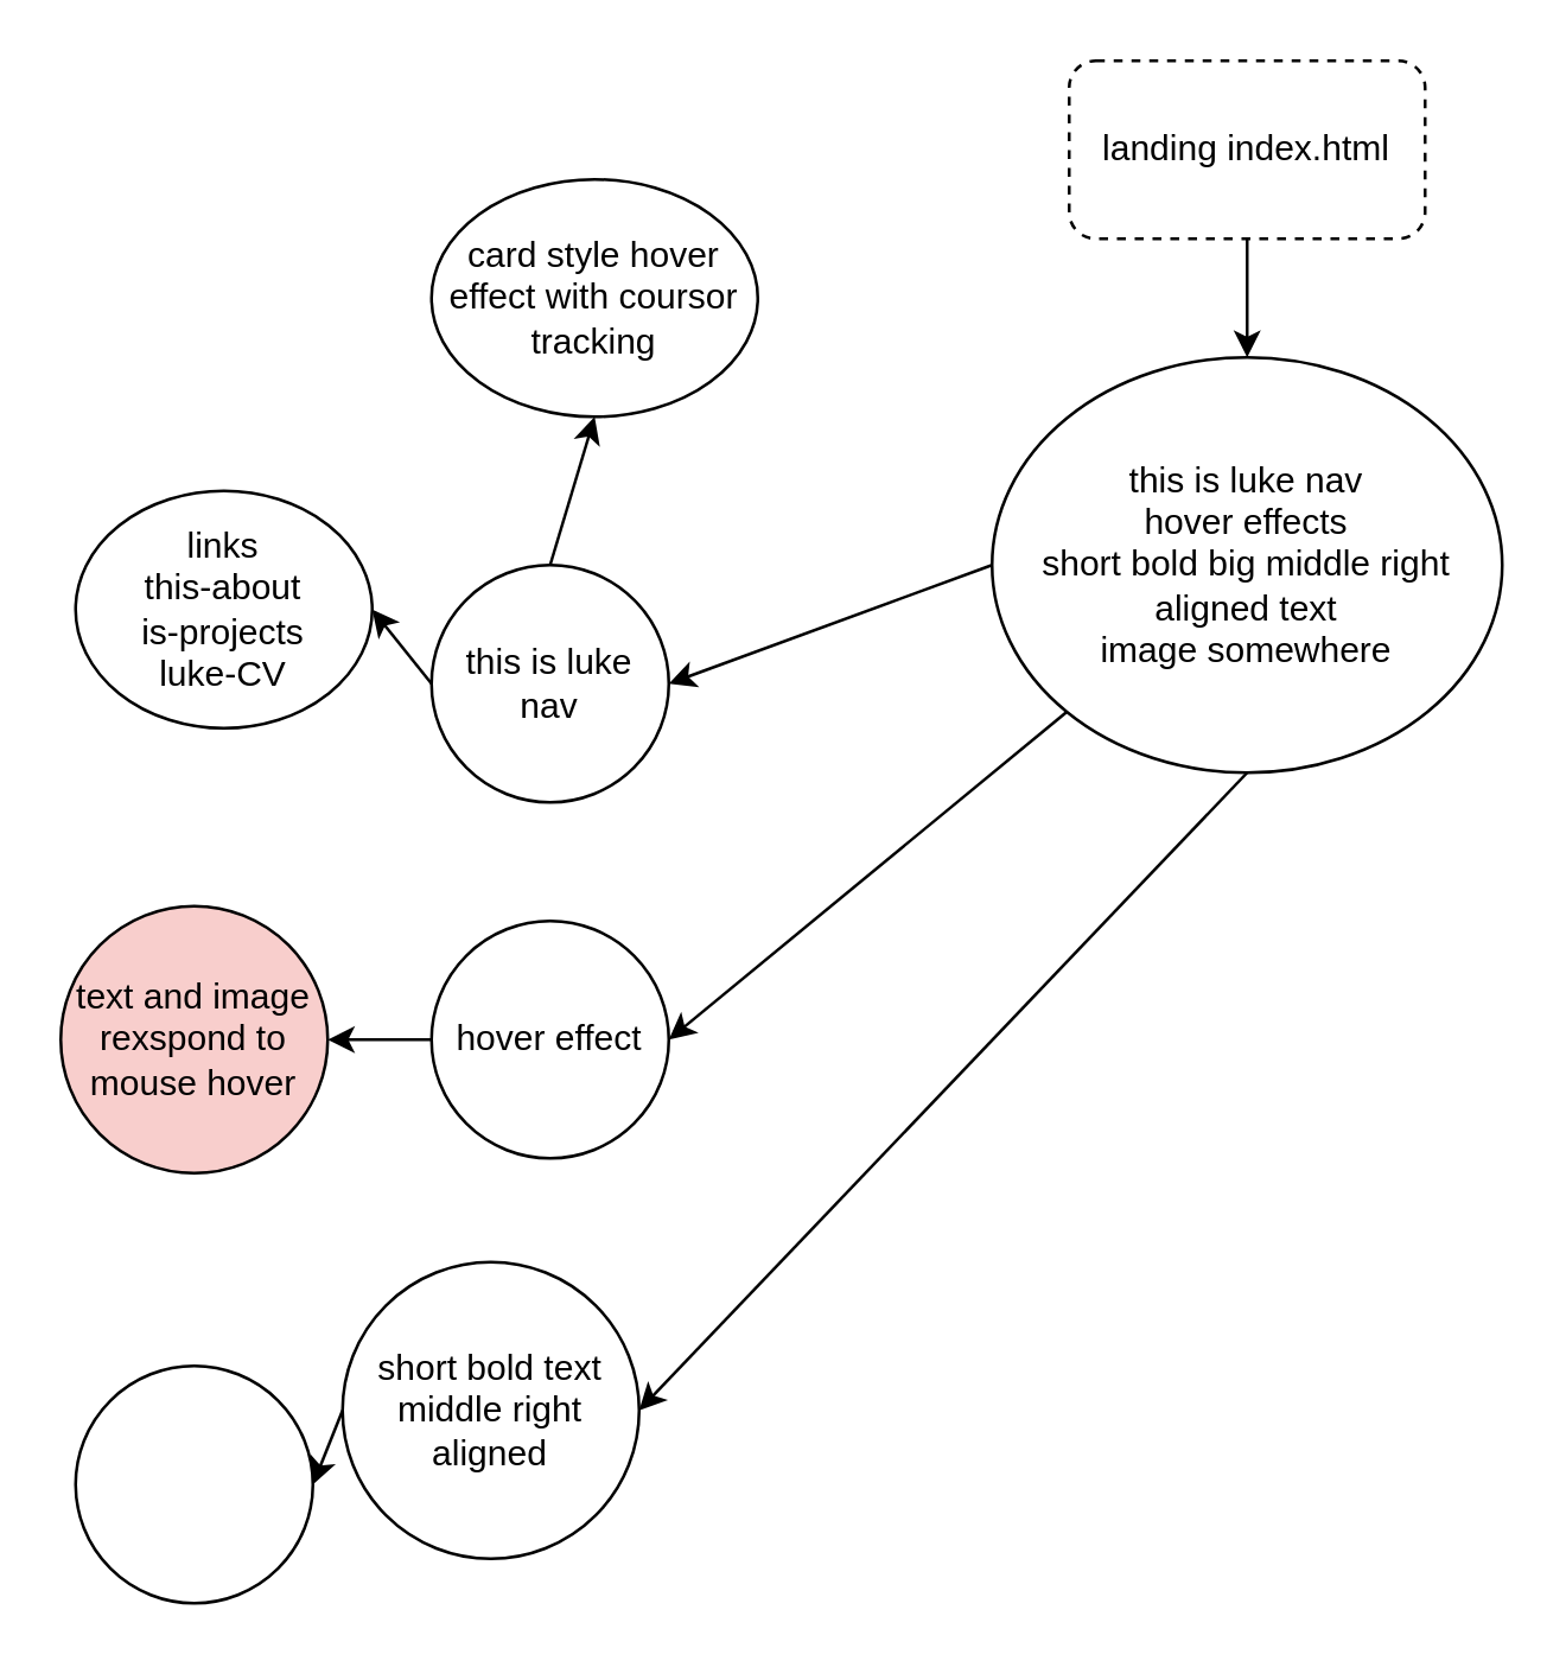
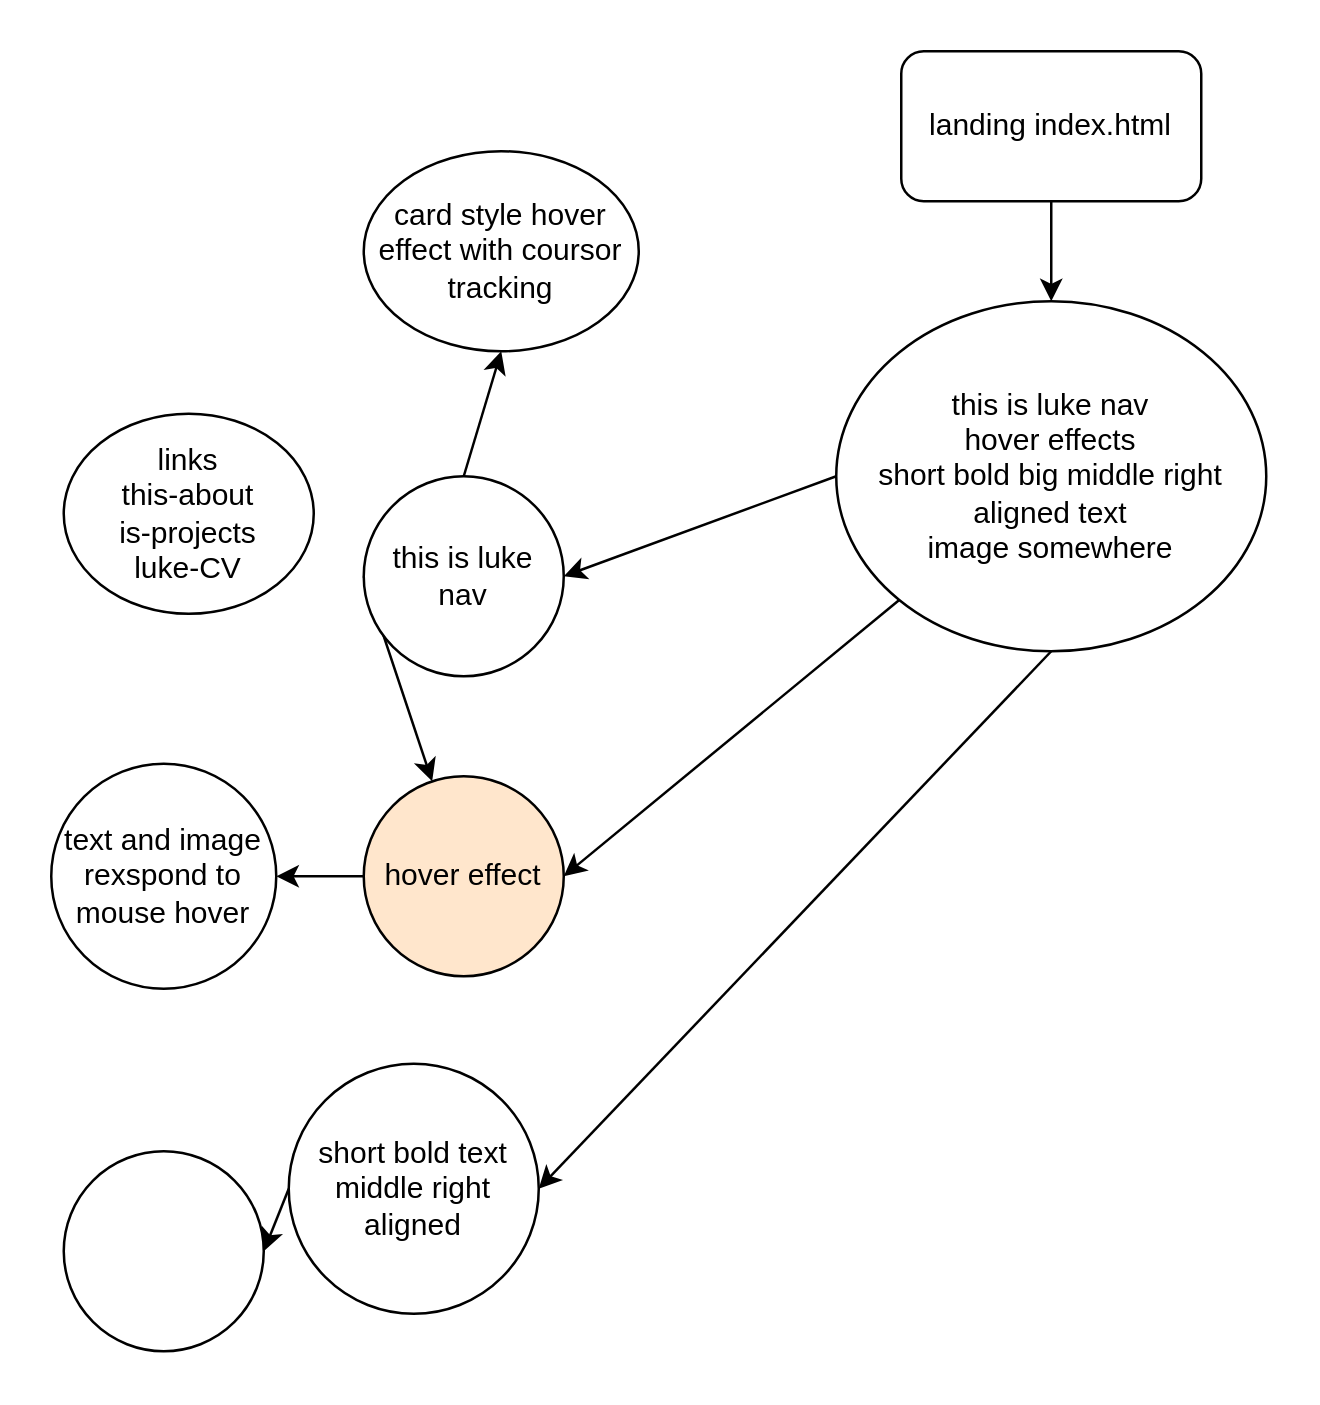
- <mxCell id="3" value="landing index.html" style="rounded=1;whiteSpace=wrap;html=1;dashed=1;" vertex="1" parent="1"><mxGeometry x="360" y="20" width="120" height="60" as="geometry" /></mxCell>
+ <mxCell id="3" value="landing index.html" style="rounded=1;whiteSpace=wrap;html=1;" vertex="1" parent="1"><mxGeometry x="360" y="20" width="120" height="60" as="geometry" /></mxCell>
- <mxCell id="9" style="edgeStyle=none;html=1;exitX=0;exitY=0.5;exitDx=0;exitDy=0;entryX=1;entryY=0.5;entryDx=0;entryDy=0;" edge="1" parent="1" source="10" target="12"><mxGeometry relative="1" as="geometry" /></mxCell>
+ <mxCell id="9" style="edgeStyle=none;html=1;exitX=0;exitY=0.5;exitDx=0;exitDy=0;" edge="1" parent="1" source="10" target="14"><mxGeometry relative="1" as="geometry" /></mxCell>
- <mxCell id="15" value="text and image rexspond to mouse hover" style="ellipse;whiteSpace=wrap;html=1;aspect=fixed;fillColor=#f8cecc;" vertex="1" parent="1"><mxGeometry x="20" y="305" width="90" height="90" as="geometry" /></mxCell>
+ <mxCell id="15" value="text and image rexspond to mouse hover" style="ellipse;whiteSpace=wrap;html=1;aspect=fixed;" vertex="1" parent="1"><mxGeometry x="20" y="305" width="90" height="90" as="geometry" /></mxCell>
- <mxCell id="14" value="hover effect" style="ellipse;whiteSpace=wrap;html=1;aspect=fixed;" vertex="1" parent="1"><mxGeometry x="145" y="310" width="80" height="80" as="geometry" /></mxCell>
+ <mxCell id="14" value="hover effect" style="ellipse;whiteSpace=wrap;html=1;aspect=fixed;fillColor=#ffe6cc;" vertex="1" parent="1"><mxGeometry x="145" y="310" width="80" height="80" as="geometry" /></mxCell>
